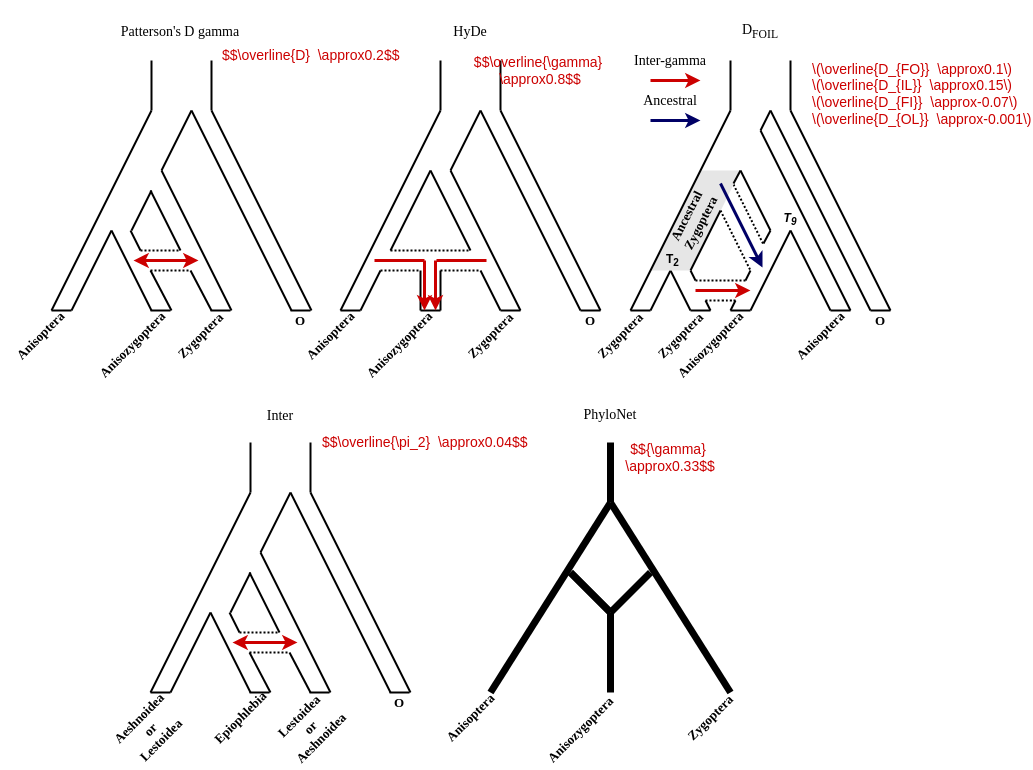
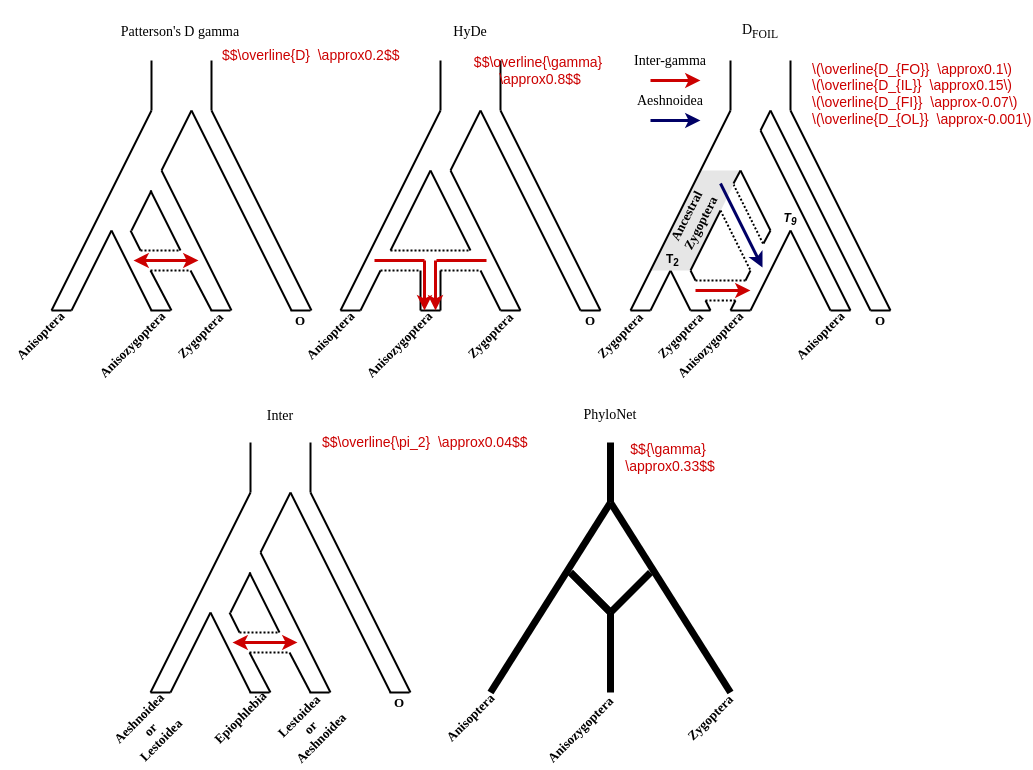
- <mxCell id="140" value="&lt;font face=&quot;Times New Roman&quot; color=&quot;#000000&quot;&gt;Ancestral&lt;/font&gt;" style="text;html=1;strokeColor=none;fillColor=none;align=center;verticalAlign=middle;whiteSpace=wrap;rounded=0;fontSize=14;fontColor=#CC0000;" vertex="1" parent="1"><mxGeometry x="600" y="90" width="140" height="20" as="geometry" /></mxCell>
+ <mxCell id="140" value="&lt;font face=&quot;Times New Roman&quot; color=&quot;#000000&quot;&gt;Aeshnoidea&lt;/font&gt;" style="text;html=1;strokeColor=none;fillColor=none;align=center;verticalAlign=middle;whiteSpace=wrap;rounded=0;fontSize=14;fontColor=#CC0000;" vertex="1" parent="1"><mxGeometry x="600" y="90" width="140" height="20" as="geometry" /></mxCell>
